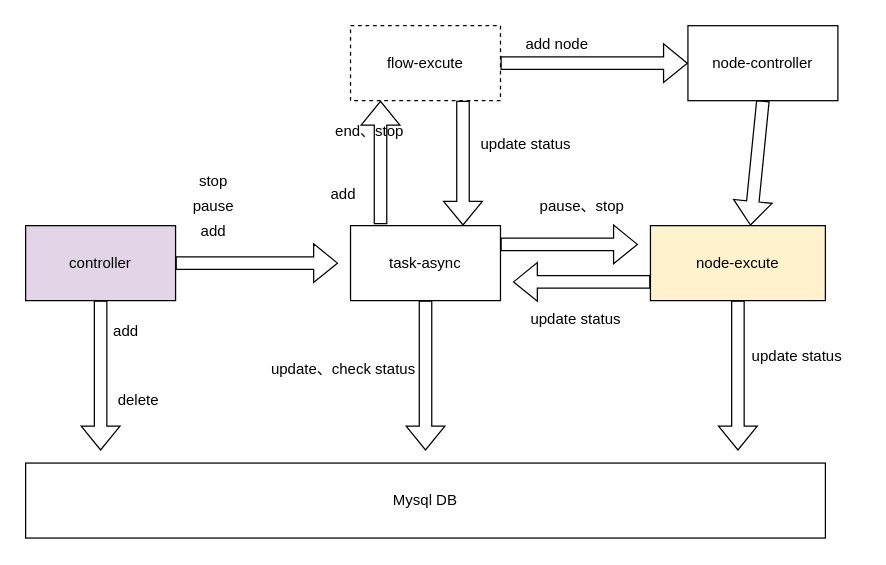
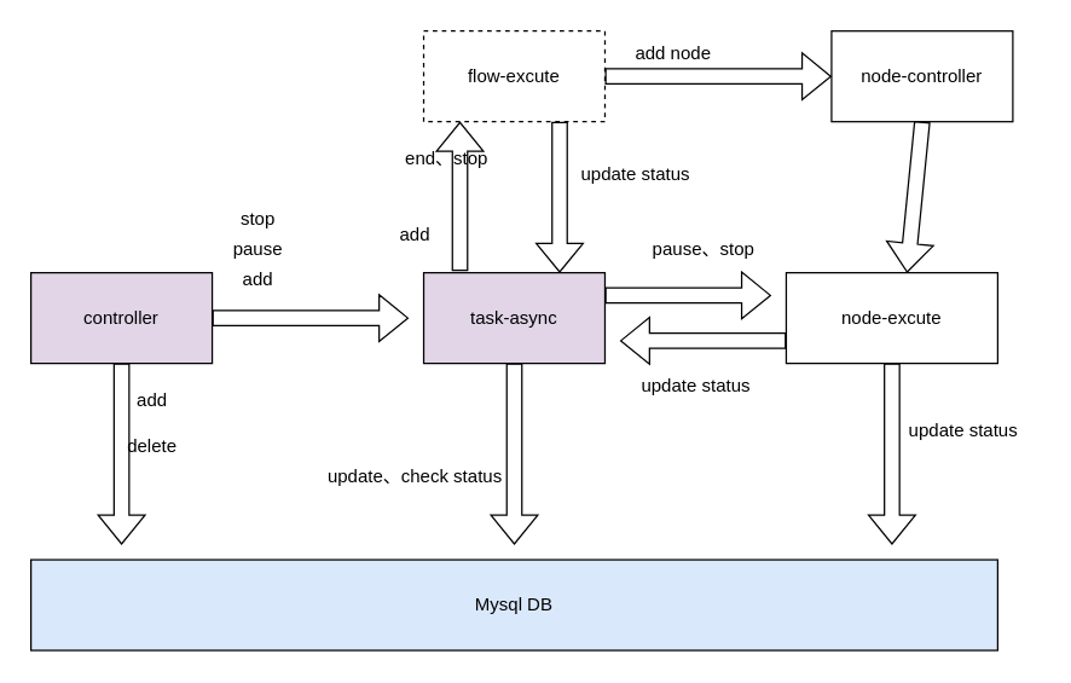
- <mxCell id="3" value="task-async" style="rounded=0;whiteSpace=wrap;html=1;" vertex="1" parent="1"><mxGeometry x="280" y="180" width="120" height="60" as="geometry" /></mxCell>
+ <mxCell id="3" value="task-async" style="rounded=0;whiteSpace=wrap;html=1;fillColor=#e1d5e7;" vertex="1" parent="1"><mxGeometry x="280" y="180" width="120" height="60" as="geometry" /></mxCell>
- <mxCell id="2" value="node-excute" style="rounded=0;whiteSpace=wrap;html=1;fillColor=#fff2cc;" vertex="1" parent="1"><mxGeometry x="520" y="180" width="140" height="60" as="geometry" /></mxCell>
+ <mxCell id="2" value="node-excute" style="rounded=0;whiteSpace=wrap;html=1;" vertex="1" parent="1"><mxGeometry x="520" y="180" width="140" height="60" as="geometry" /></mxCell>
- <mxCell id="28" value="update、check status" style="text;html=1;align=center;verticalAlign=middle;resizable=0;points=[];autosize=1;strokeColor=none;fillColor=none;" vertex="1" parent="1"><mxGeometry x="204" y="280" width="140" height="30" as="geometry" /></mxCell>
+ <mxCell id="28" value="update、check status" style="text;html=1;align=center;verticalAlign=middle;resizable=0;points=[];autosize=1;strokeColor=none;fillColor=none;" vertex="1" parent="1"><mxGeometry x="204" y="300" width="140" height="30" as="geometry" /></mxCell>
- <mxCell id="9" value="delete" style="text;html=1;align=center;verticalAlign=middle;resizable=0;points=[];autosize=1;strokeColor=none;fillColor=none;" vertex="1" parent="1"><mxGeometry x="80" y="305" width="60" height="30" as="geometry" /></mxCell>
+ <mxCell id="9" value="delete" style="text;html=1;align=center;verticalAlign=middle;resizable=0;points=[];autosize=1;strokeColor=none;fillColor=none;" vertex="1" parent="1"><mxGeometry x="70" y="280" width="60" height="30" as="geometry" /></mxCell>
- <mxCell id="6" value="Mysql DB" style="rounded=0;whiteSpace=wrap;html=1;" vertex="1" parent="1"><mxGeometry x="20" y="370" width="640" height="60" as="geometry" /></mxCell>
+ <mxCell id="6" value="Mysql DB" style="rounded=0;whiteSpace=wrap;html=1;fillColor=#dae8fc;" vertex="1" parent="1"><mxGeometry x="20" y="370" width="640" height="60" as="geometry" /></mxCell>
